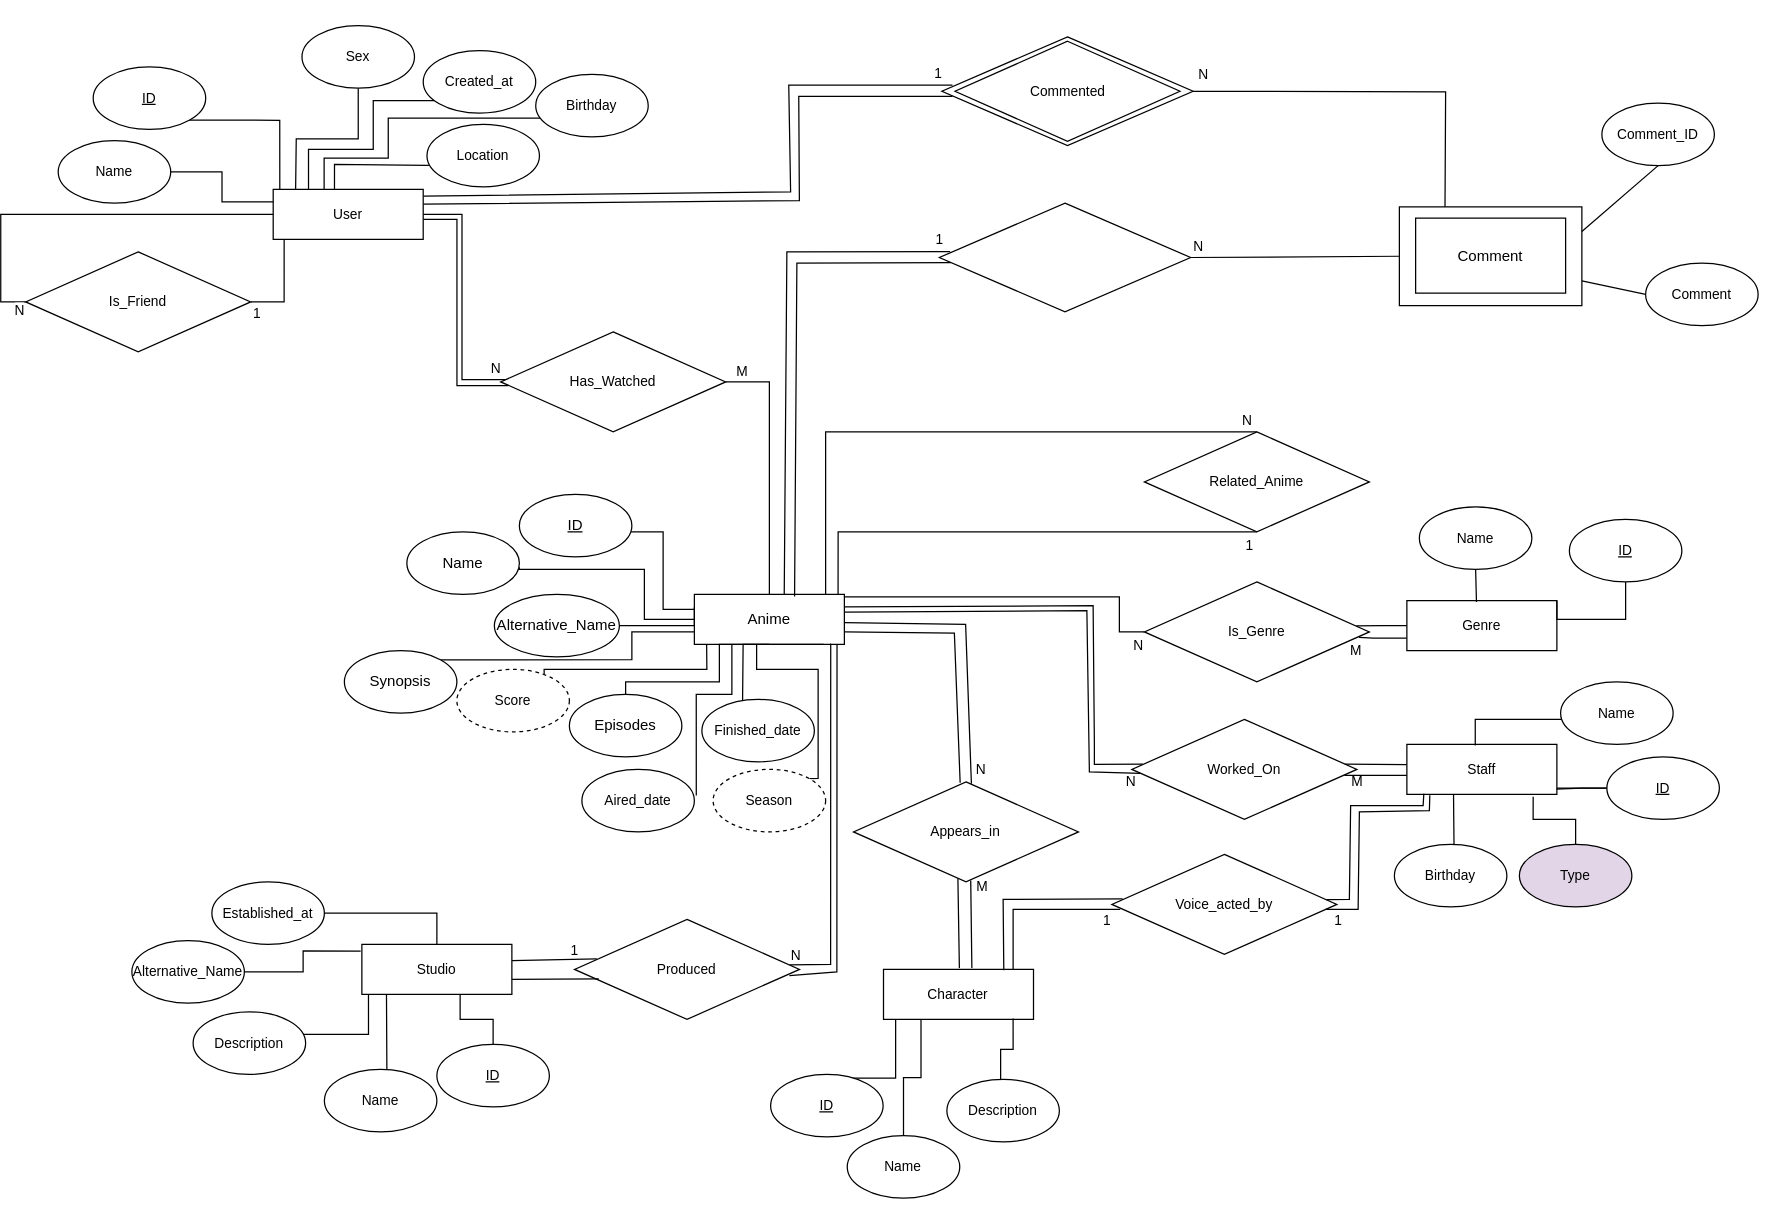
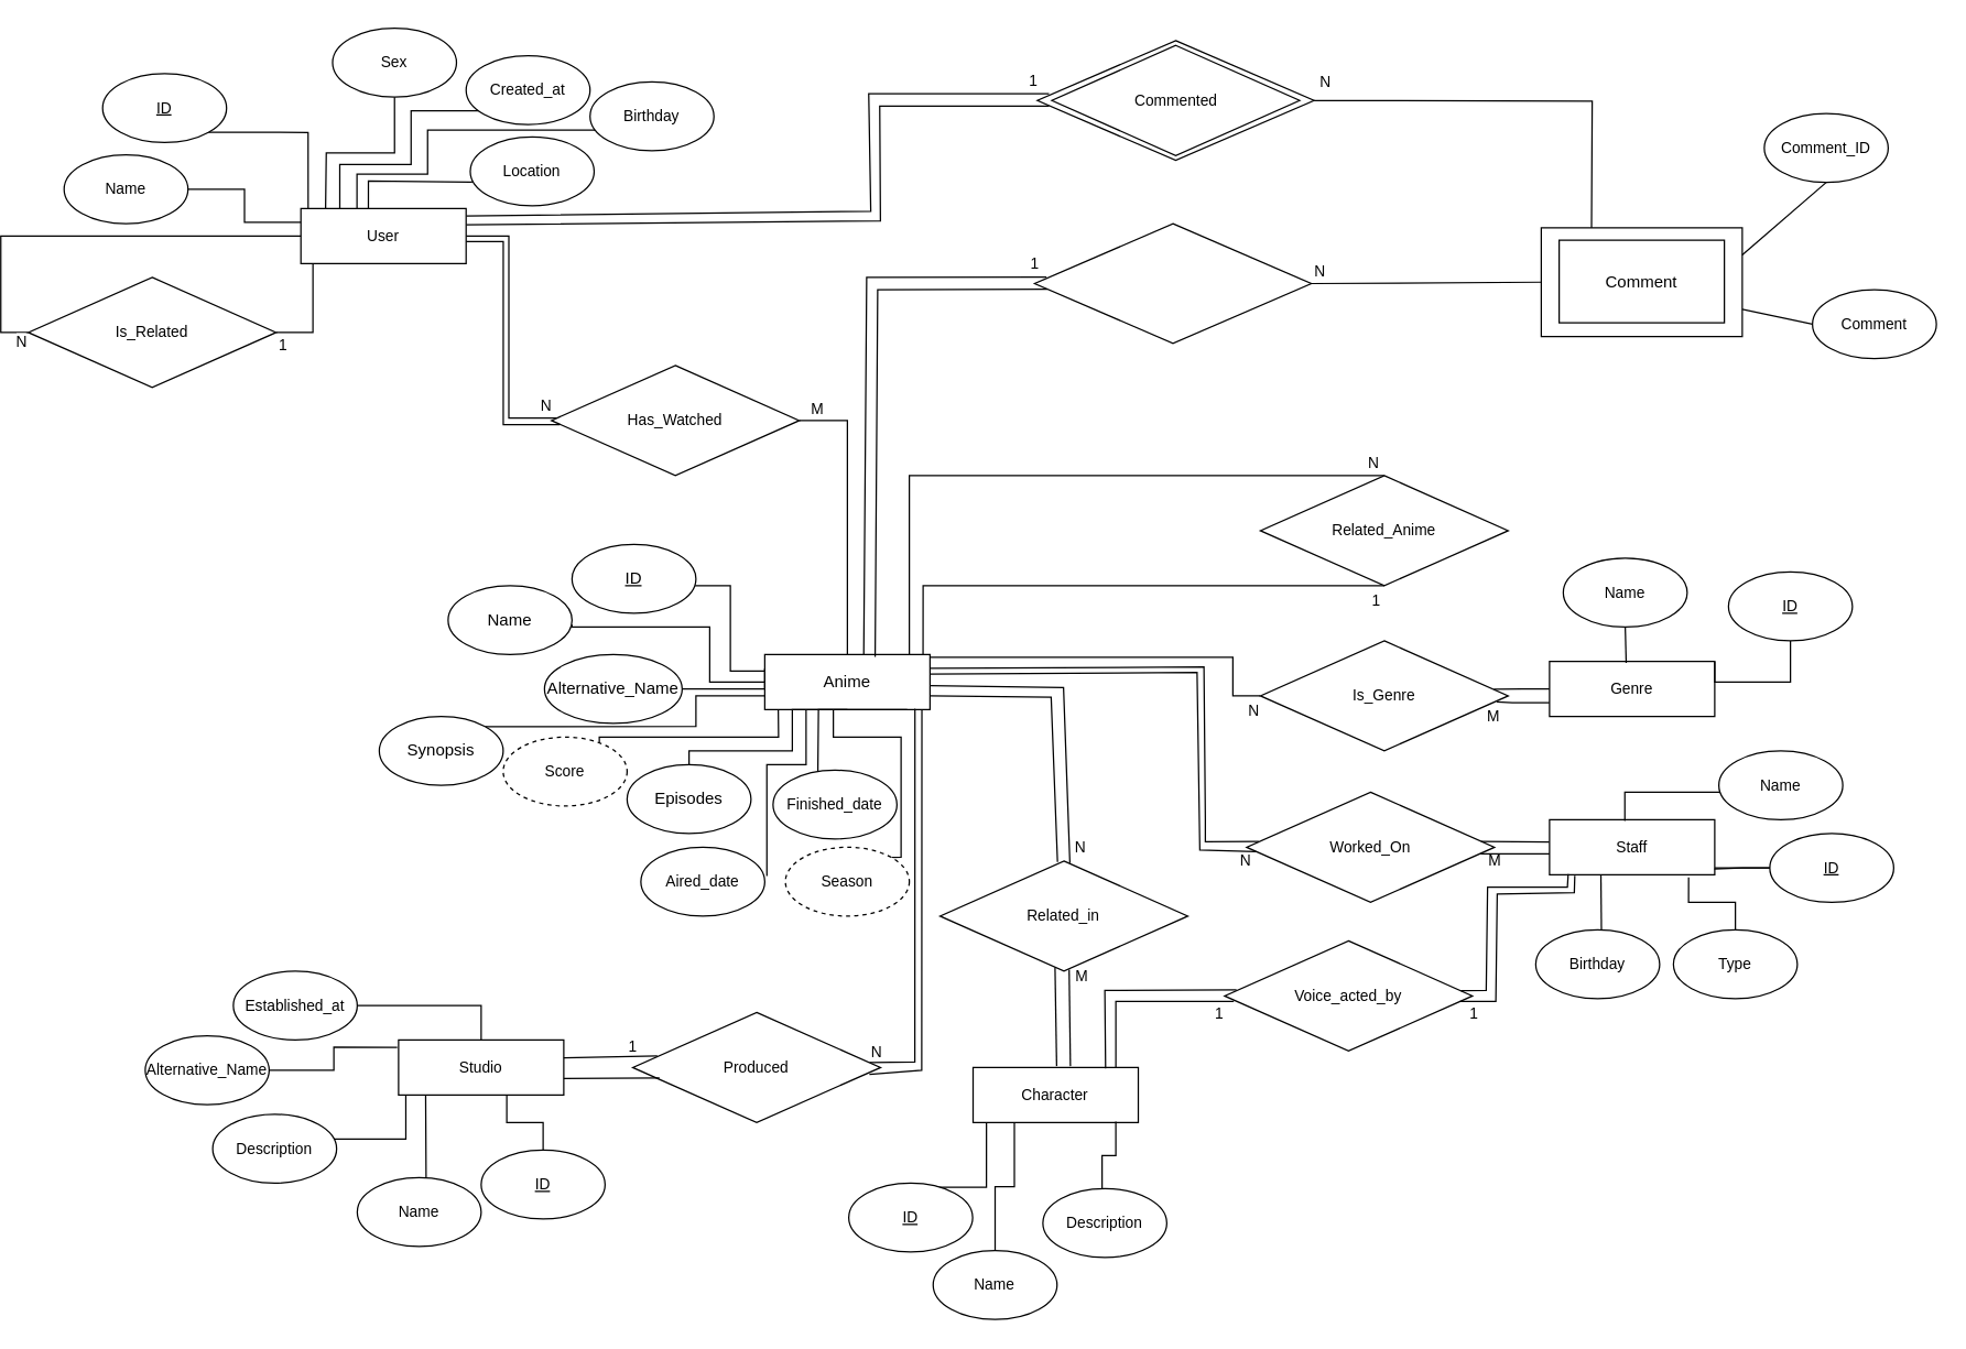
- <mxCell id="111" value="Is_Friend" style="rhombus;whiteSpace=wrap;html=1;fontFamily=Helvetica;fontSize=11;fontColor=default;" parent="1" vertex="1"><mxGeometry x="20.06" y="201" width="180" height="80" as="geometry" /></mxCell>
+ <mxCell id="111" value="Is_Related" style="rhombus;whiteSpace=wrap;html=1;fontFamily=Helvetica;fontSize=11;fontColor=default;" parent="1" vertex="1"><mxGeometry x="20.06" y="201" width="180" height="80" as="geometry" /></mxCell>
- <mxCell id="80" value="Appears_in" style="rhombus;whiteSpace=wrap;html=1;fontFamily=Helvetica;fontSize=11;fontColor=default;" parent="1" vertex="1"><mxGeometry x="682.3" y="625" width="180" height="80" as="geometry" /></mxCell>
+ <mxCell id="80" value="Related_in" style="rhombus;whiteSpace=wrap;html=1;fontFamily=Helvetica;fontSize=11;fontColor=default;" parent="1" vertex="1"><mxGeometry x="682.3" y="625" width="180" height="80" as="geometry" /></mxCell>
- <mxCell id="45" value="Type" style="ellipse;whiteSpace=wrap;html=1;fontFamily=Helvetica;fontSize=11;fontColor=default;fillColor=#e1d5e7;" parent="1" vertex="1"><mxGeometry x="1215" y="675" width="90" height="50" as="geometry" /></mxCell>
+ <mxCell id="45" value="Type" style="ellipse;whiteSpace=wrap;html=1;fontFamily=Helvetica;fontSize=11;fontColor=default;" parent="1" vertex="1"><mxGeometry x="1215" y="675" width="90" height="50" as="geometry" /></mxCell>
